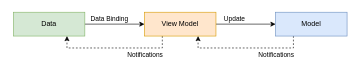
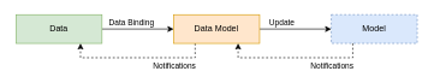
- <mxCell id="9" value="View Model" style="rounded=0;whiteSpace=wrap;html=1;fillColor=#ffe6cc;strokeColor=#d79b00;" vertex="1" parent="1"><mxGeometry x="240" y="20" width="120" height="40" as="geometry" /></mxCell>
+ <mxCell id="9" value="Data Model" style="rounded=0;whiteSpace=wrap;html=1;fillColor=#ffe6cc;strokeColor=#d79b00;" vertex="1" parent="1"><mxGeometry x="240" y="20" width="120" height="40" as="geometry" /></mxCell>
- <mxCell id="12" value="Model" style="rounded=0;whiteSpace=wrap;html=1;fillColor=#dae8fc;strokeColor=#6c8ebf;" vertex="1" parent="1"><mxGeometry x="460" y="20" width="120" height="40" as="geometry" /></mxCell>
+ <mxCell id="12" value="Model" style="rounded=0;whiteSpace=wrap;html=1;fillColor=#dae8fc;strokeColor=#6c8ebf;dashed=1;" vertex="1" parent="1"><mxGeometry x="460" y="20" width="120" height="40" as="geometry" /></mxCell>
